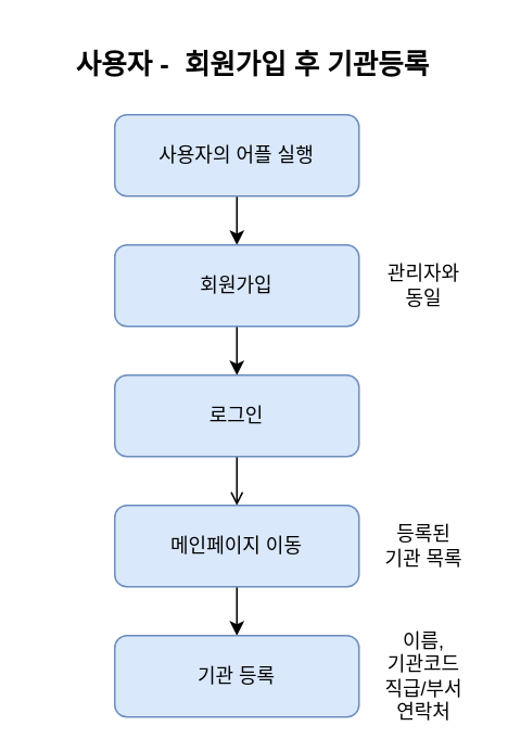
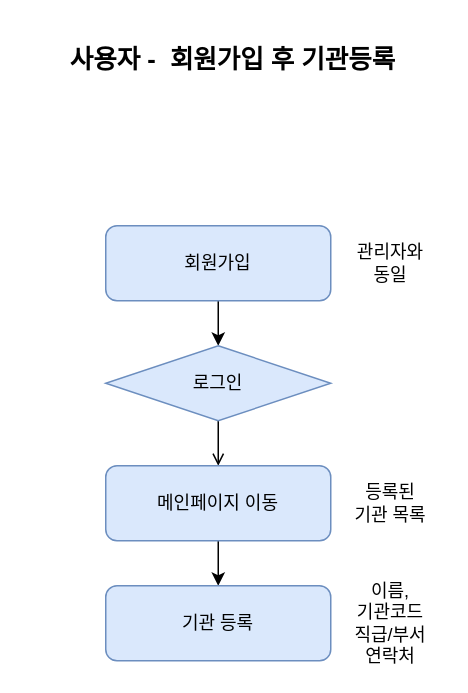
- <mxCell id="3" value="사용자의 어플 실행" style="rounded=1;whiteSpace=wrap;html=1;fillColor=#dae8fc;strokeColor=#6c8ebf;" vertex="1" parent="1"><mxGeometry x="70" y="70" width="150" height="50" as="geometry" /></mxCell>
- <mxCell id="2" style="edgeStyle=orthogonalEdgeStyle;rounded=0;orthogonalLoop=1;jettySize=auto;html=1;entryX=0.5;entryY=0;entryDx=0;entryDy=0;" edge="1" parent="1" source="3" target="6"><mxGeometry relative="1" as="geometry" /></mxCell>
- <mxCell id="9" value="로그인" style="rounded=1;whiteSpace=wrap;html=1;fillColor=#dae8fc;strokeColor=#6c8ebf;" vertex="1" parent="1"><mxGeometry x="70" y="230" width="150" height="50" as="geometry" /></mxCell>
+ <mxCell id="9" value="로그인" style="rhombus;whiteSpace=wrap;html=1;fillColor=#dae8fc;strokeColor=#6c8ebf;" vertex="1" parent="1"><mxGeometry x="70" y="230" width="150" height="50" as="geometry" /></mxCell>
